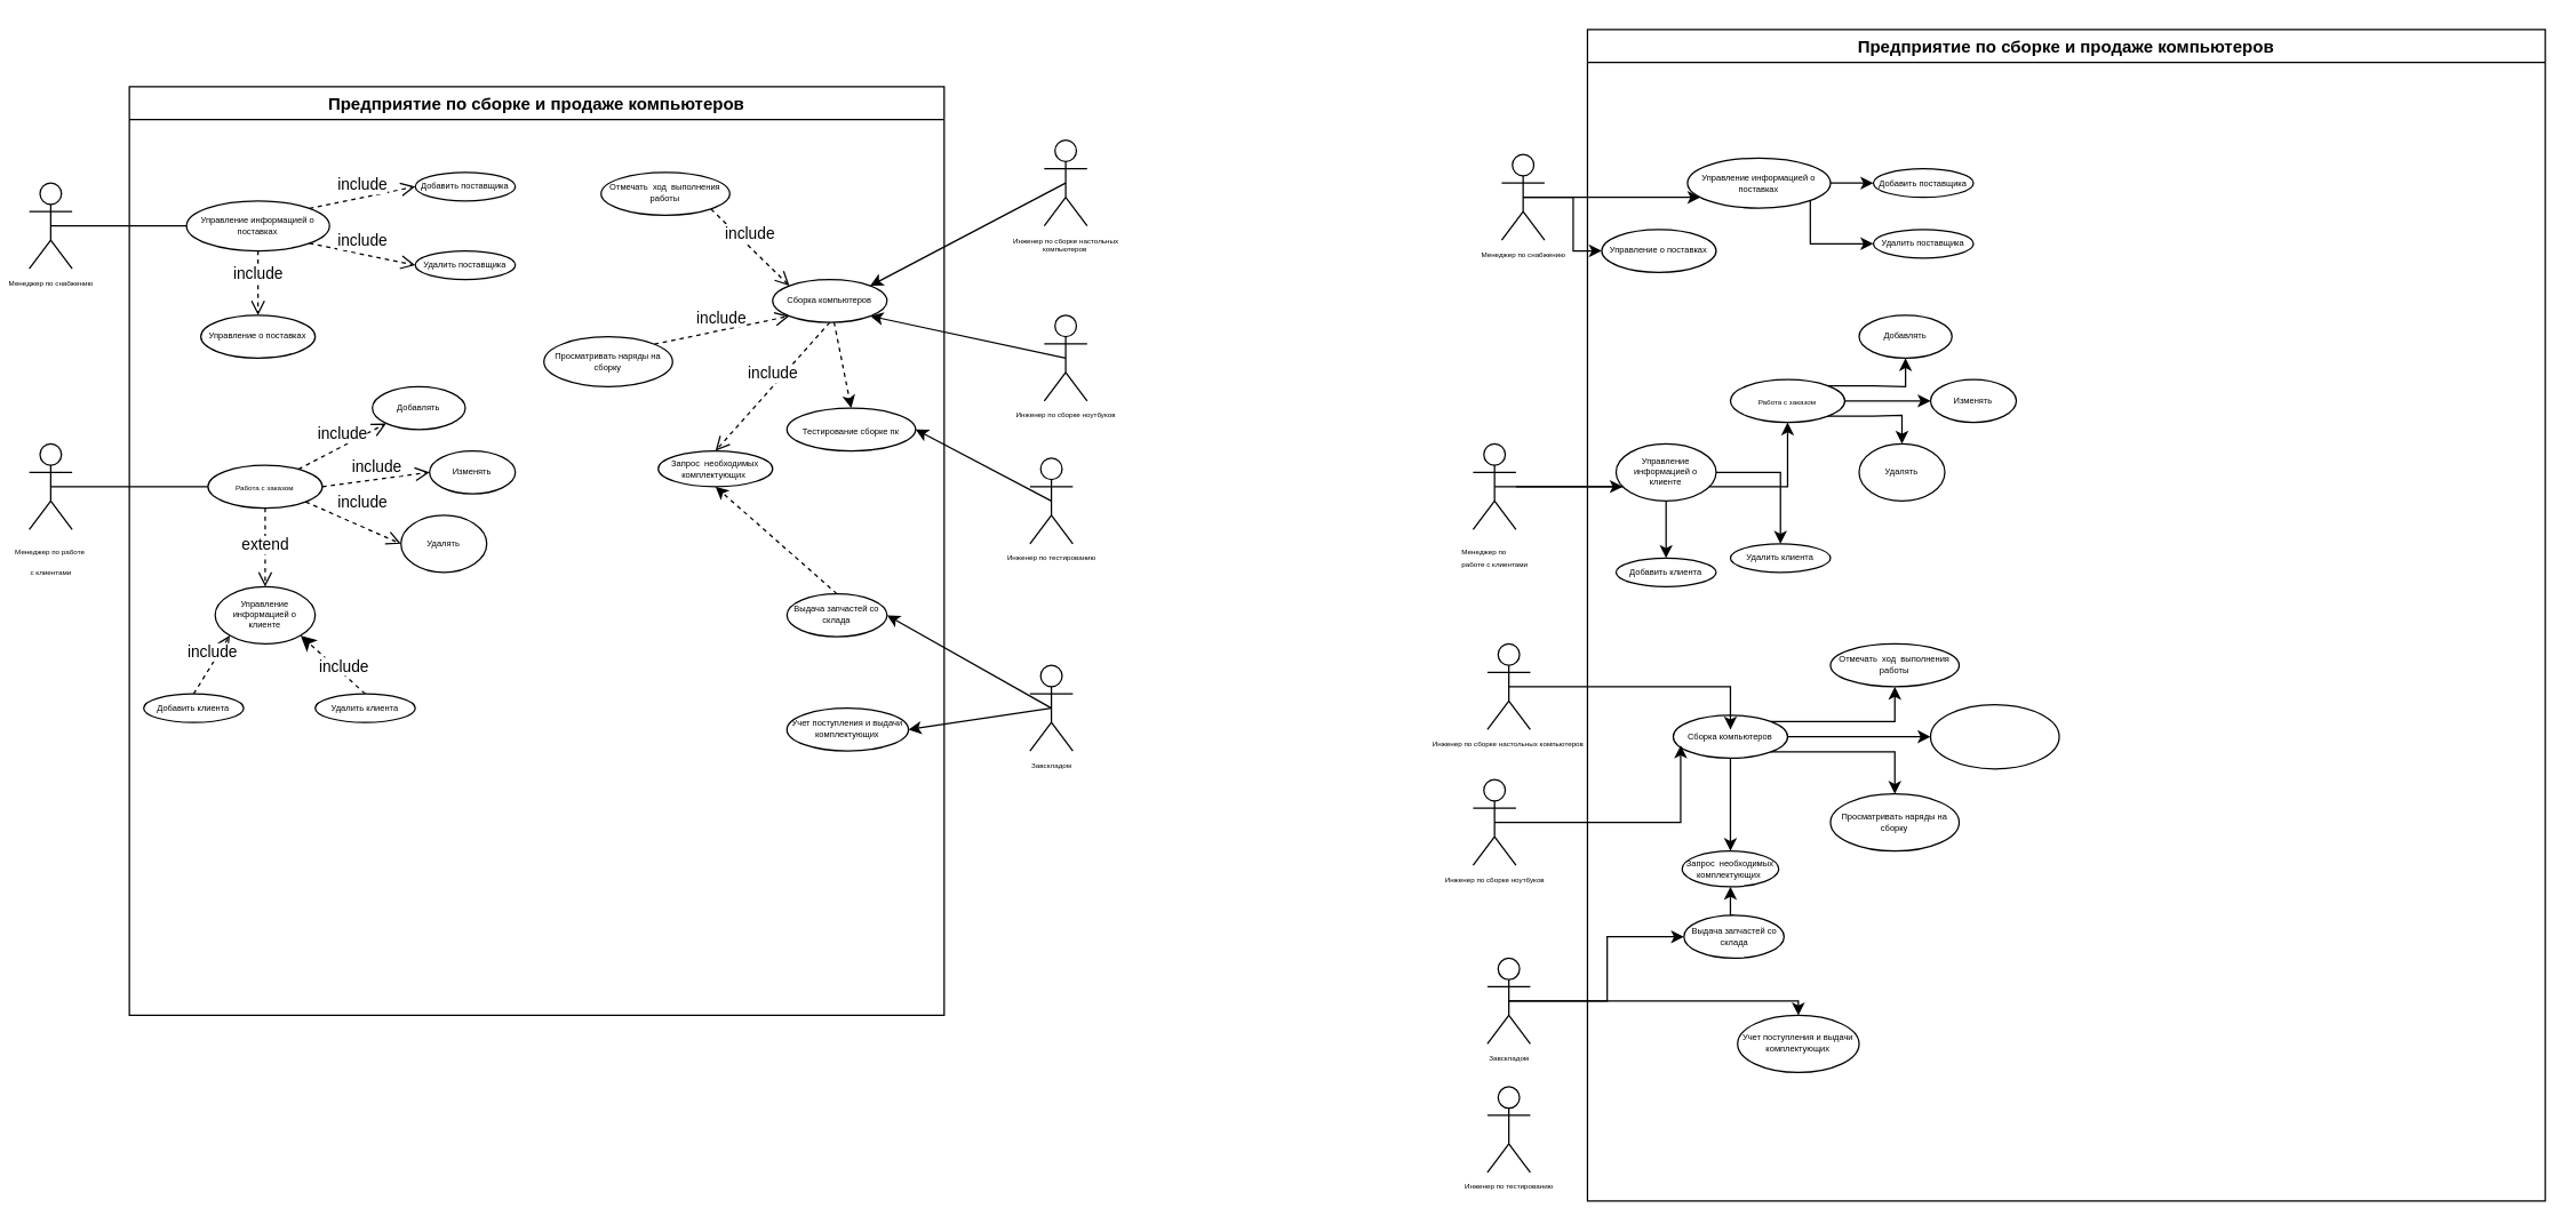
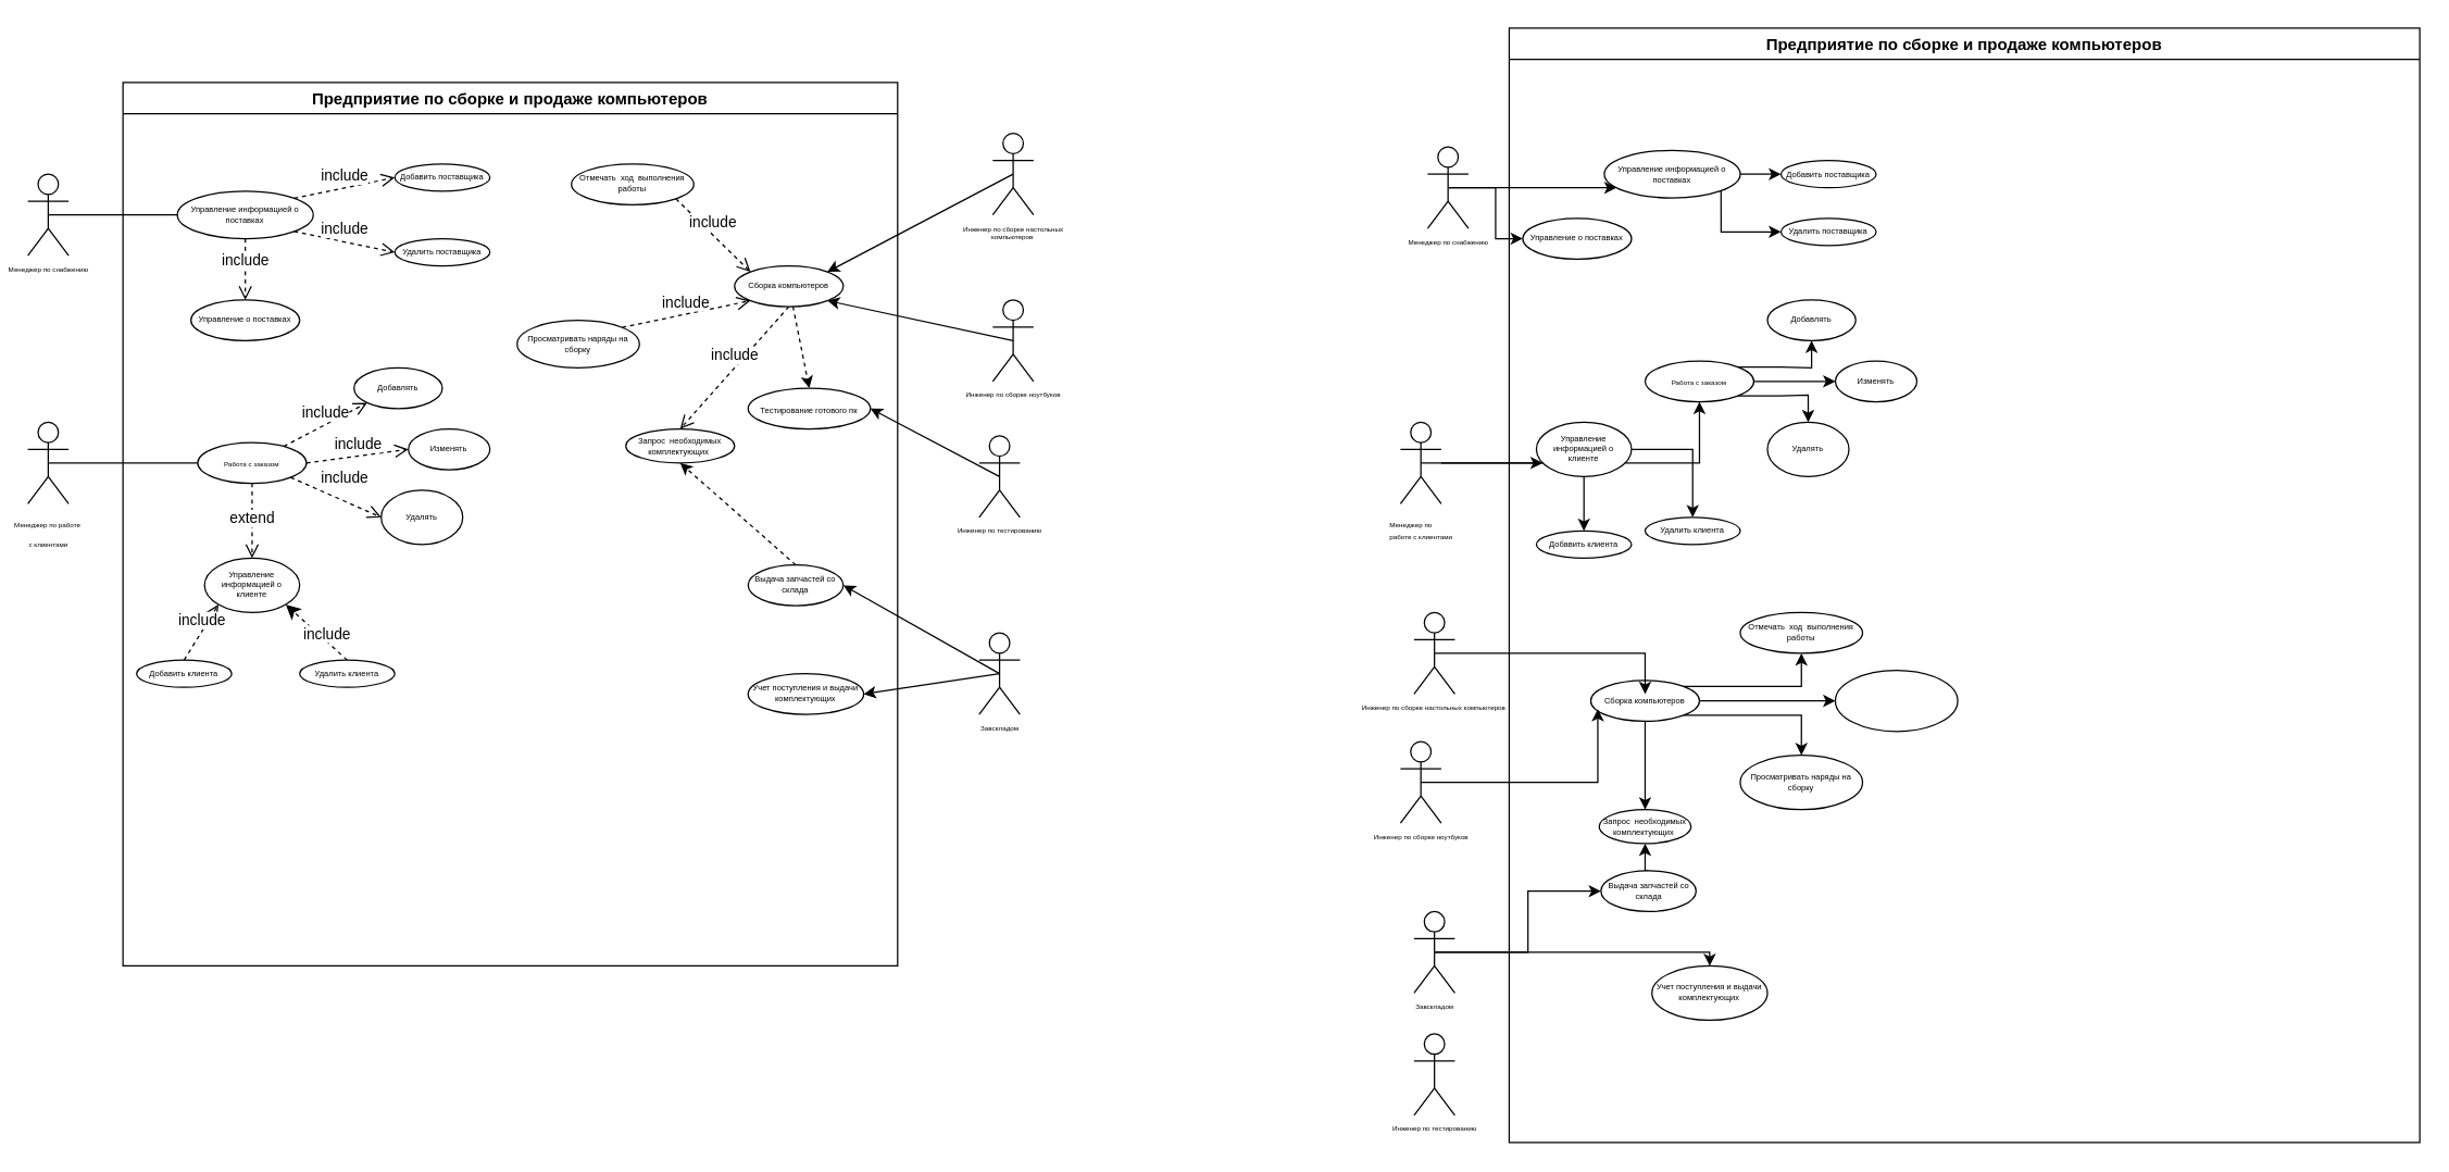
- <mxCell id="82" value="&lt;font style=&quot;font-size: 6px;&quot;&gt;Тестирование сборке пк&lt;/font&gt;" style="ellipse;whiteSpace=wrap;html=1;" vertex="1" parent="49"><mxGeometry x="460" y="225" width="90" height="30" as="geometry" /></mxCell>
+ <mxCell id="82" value="&lt;font style=&quot;font-size: 6px;&quot;&gt;Тестирование готового пк&lt;/font&gt;" style="ellipse;whiteSpace=wrap;html=1;" vertex="1" parent="49"><mxGeometry x="460" y="225" width="90" height="30" as="geometry" /></mxCell>
